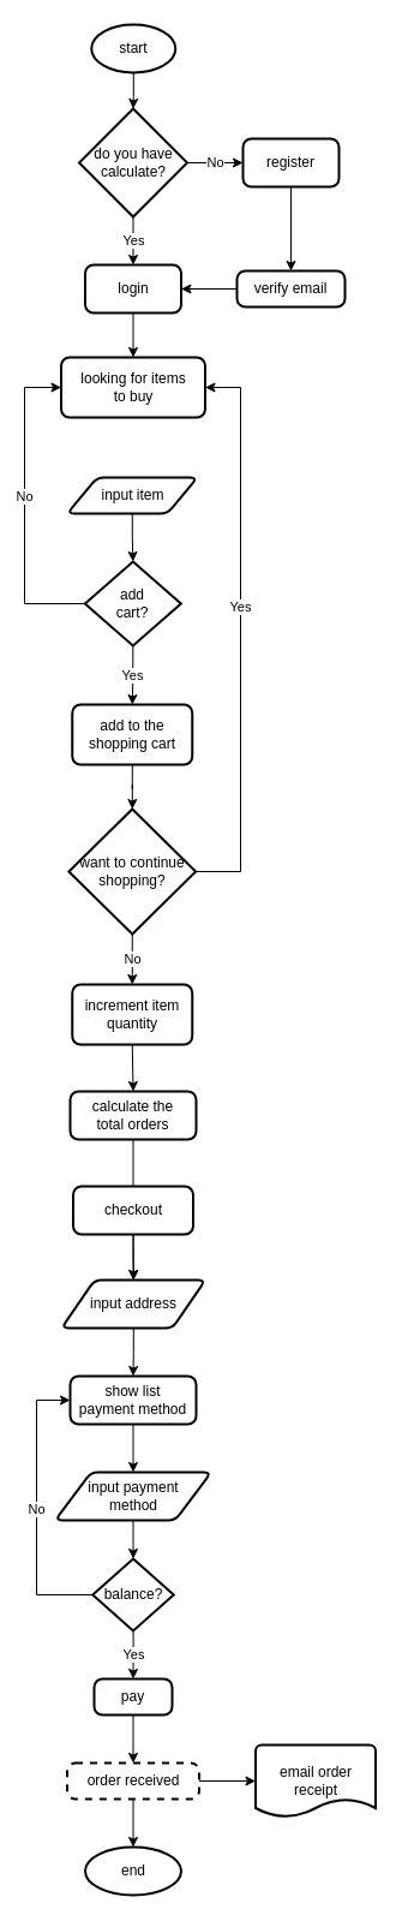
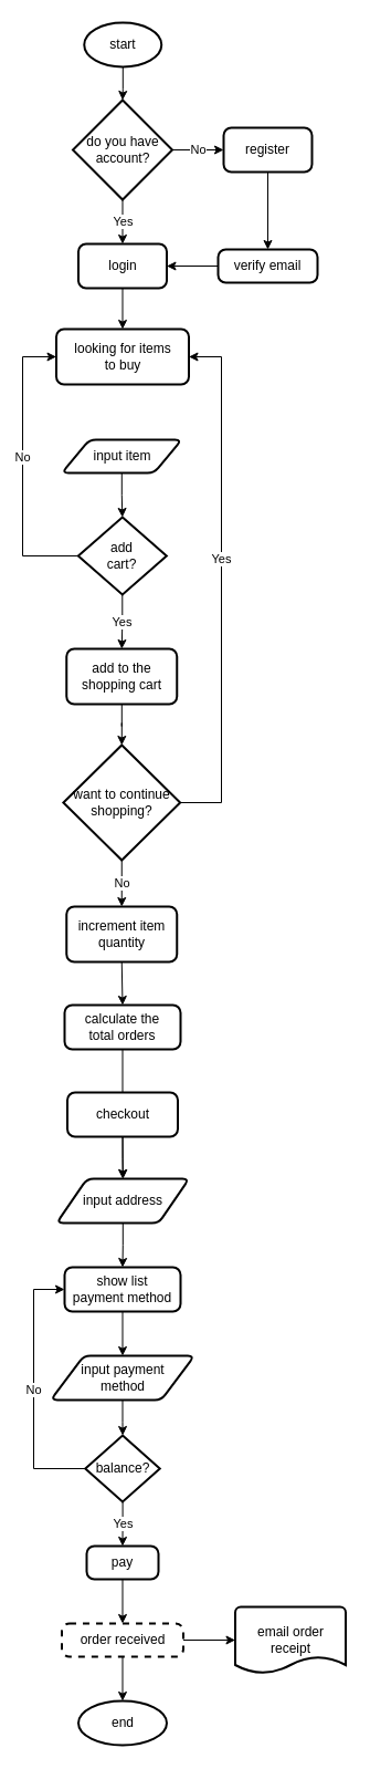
- <mxCell id="29" value="do you have calculate?" style="strokeWidth=2;html=1;shape=mxgraph.flowchart.decision;whiteSpace=wrap;" vertex="1" parent="1"><mxGeometry x="65.5" y="90" width="90" height="90" as="geometry" /></mxCell>
+ <mxCell id="29" value="do you have account?" style="strokeWidth=2;html=1;shape=mxgraph.flowchart.decision;whiteSpace=wrap;" vertex="1" parent="1"><mxGeometry x="65.5" y="90" width="90" height="90" as="geometry" /></mxCell>
